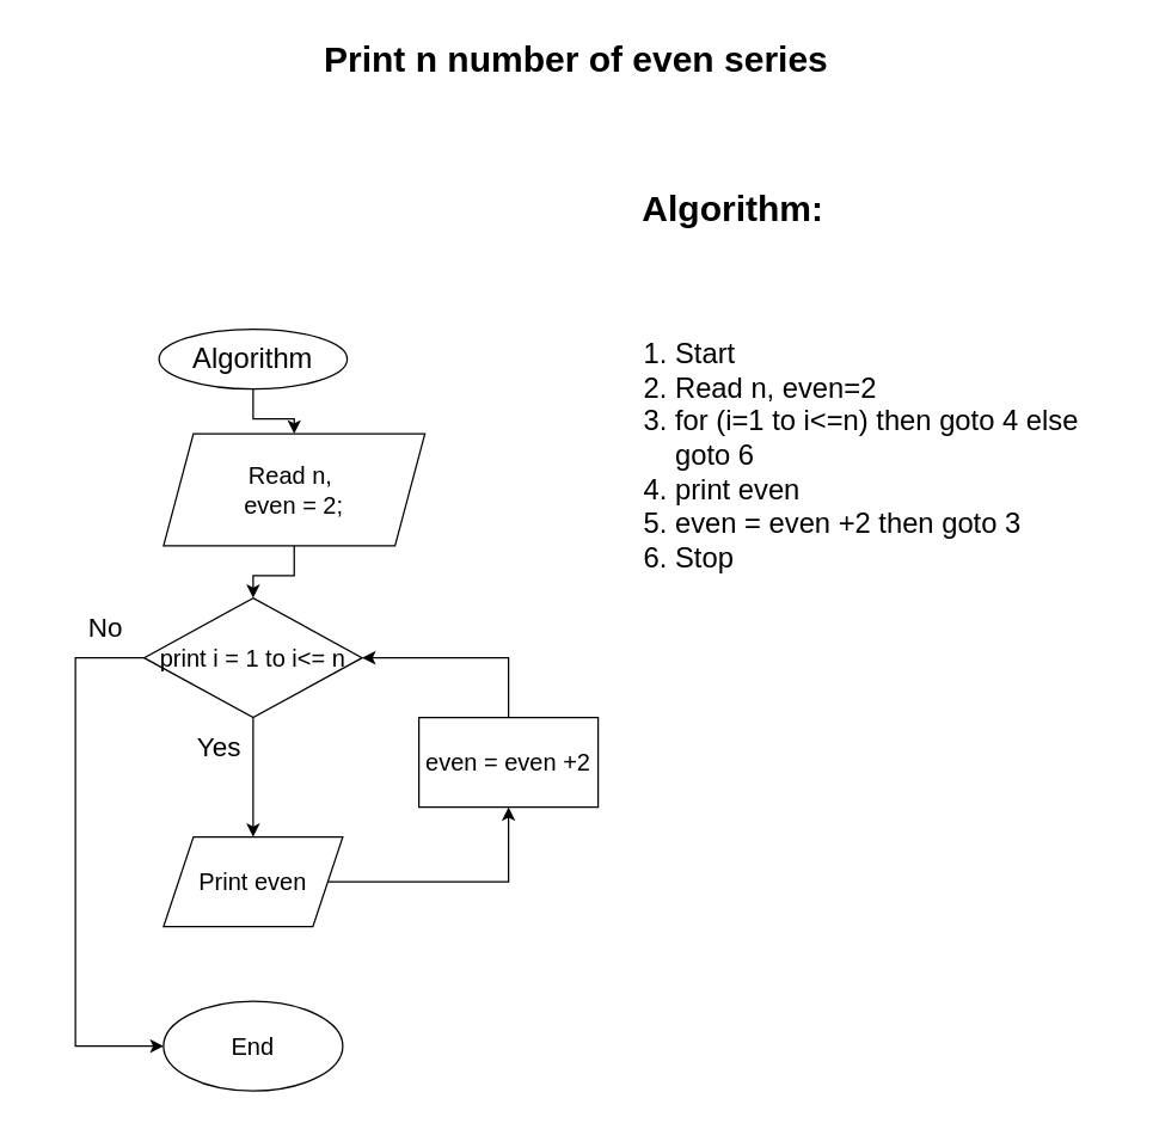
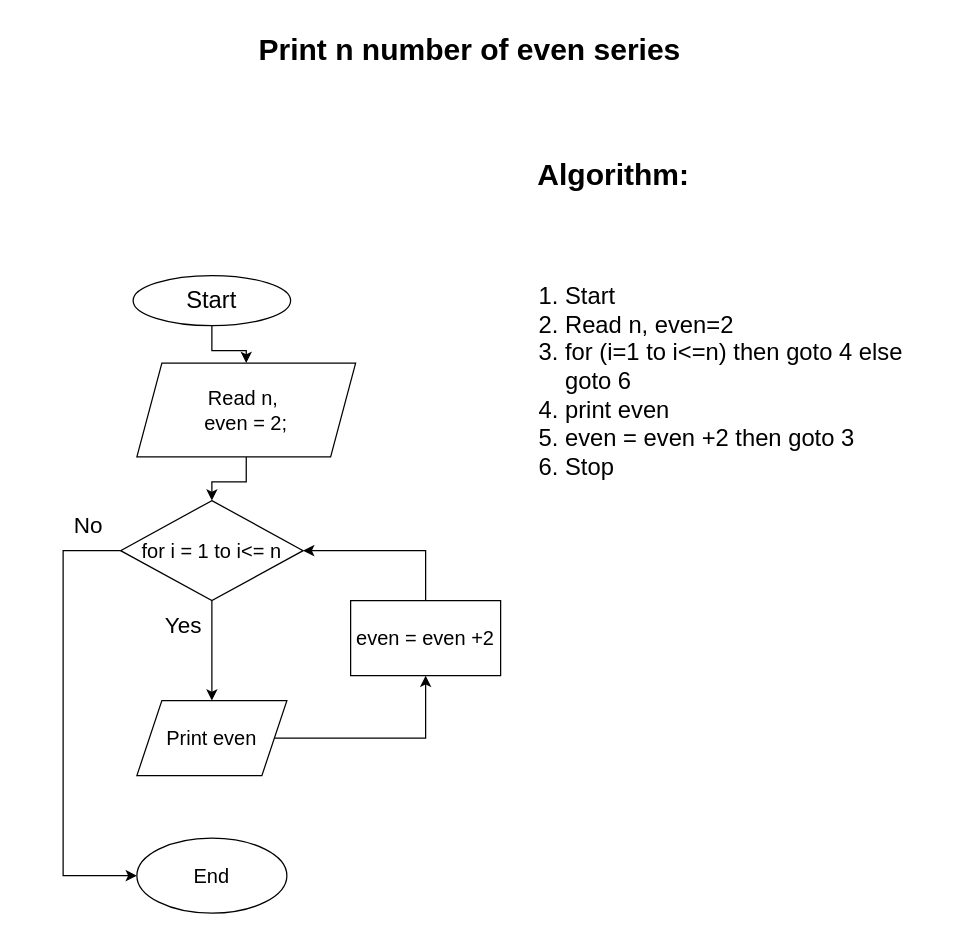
- <mxCell id="5" value="Print n number of even series" style="text;strokeColor=none;fillColor=none;html=1;fontSize=24;fontStyle=1;verticalAlign=middle;align=center;" parent="1" vertex="1"><mxGeometry x="20" y="20" width="730" height="40" as="geometry" /></mxCell>
+ <mxCell id="5" value="Print n number of even series" style="text;strokeColor=none;fillColor=none;html=1;fontSize=24;fontStyle=1;verticalAlign=middle;align=center;" parent="1" vertex="1"><mxGeometry x="10" y="20" width="730" height="40" as="geometry" /></mxCell>
- <mxCell id="3" value="&lt;font style=&quot;font-size: 19px;&quot;&gt;Algorithm&lt;/font&gt;" style="ellipse;whiteSpace=wrap;html=1;" parent="1" vertex="1"><mxGeometry x="106" y="220" width="126" height="40" as="geometry" /></mxCell>
+ <mxCell id="3" value="&lt;font style=&quot;font-size: 19px;&quot;&gt;Start&lt;/font&gt;" style="ellipse;whiteSpace=wrap;html=1;" parent="1" vertex="1"><mxGeometry x="106" y="220" width="126" height="40" as="geometry" /></mxCell>
- <mxCell id="12" value="print i = 1 to i&amp;lt;= n" style="rhombus;whiteSpace=wrap;html=1;fontSize=16;" vertex="1" parent="1"><mxGeometry x="96" y="400" width="146" height="80" as="geometry" /></mxCell>
+ <mxCell id="12" value="for i = 1 to i&amp;lt;= n" style="rhombus;whiteSpace=wrap;html=1;fontSize=16;" vertex="1" parent="1"><mxGeometry x="96" y="400" width="146" height="80" as="geometry" /></mxCell>
